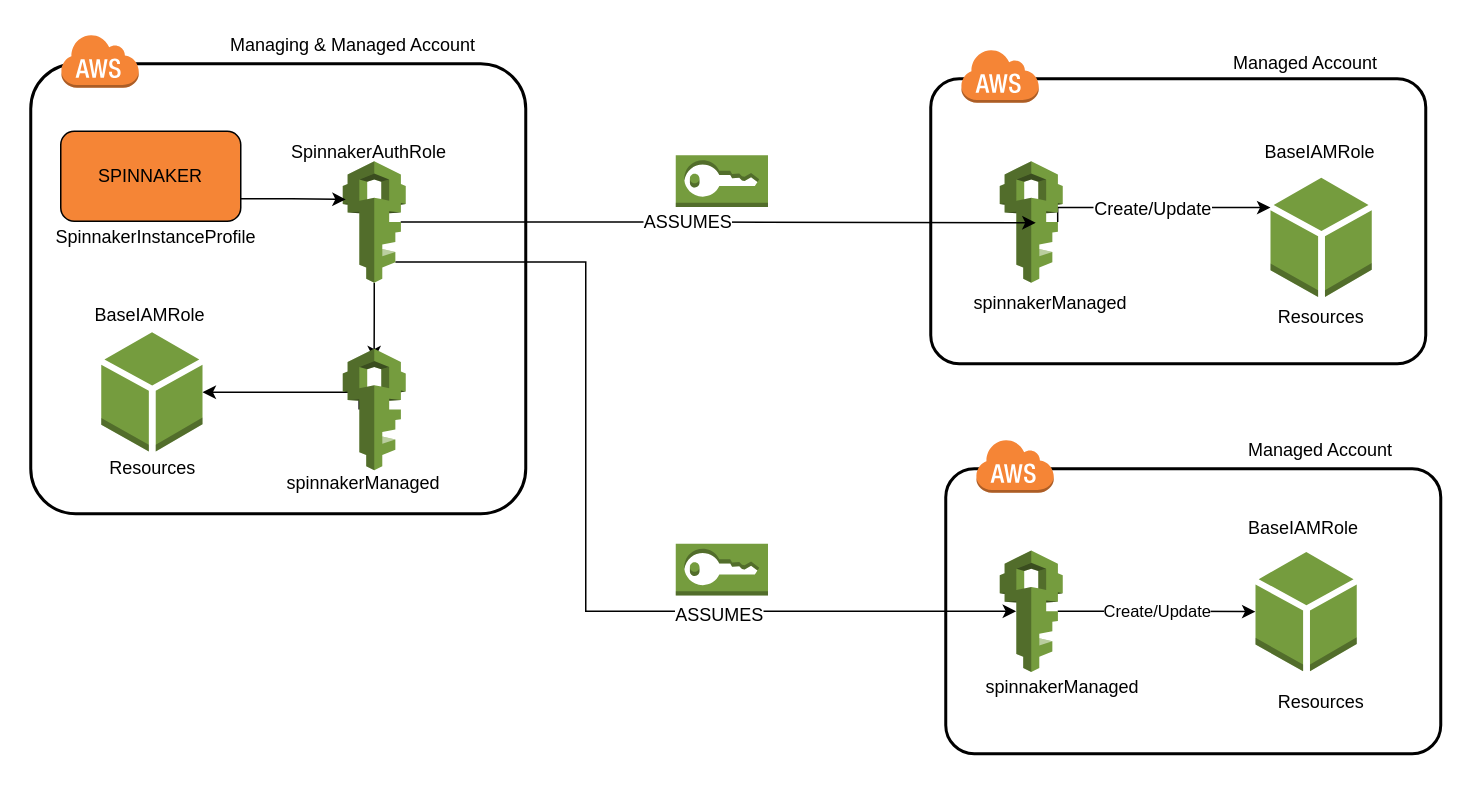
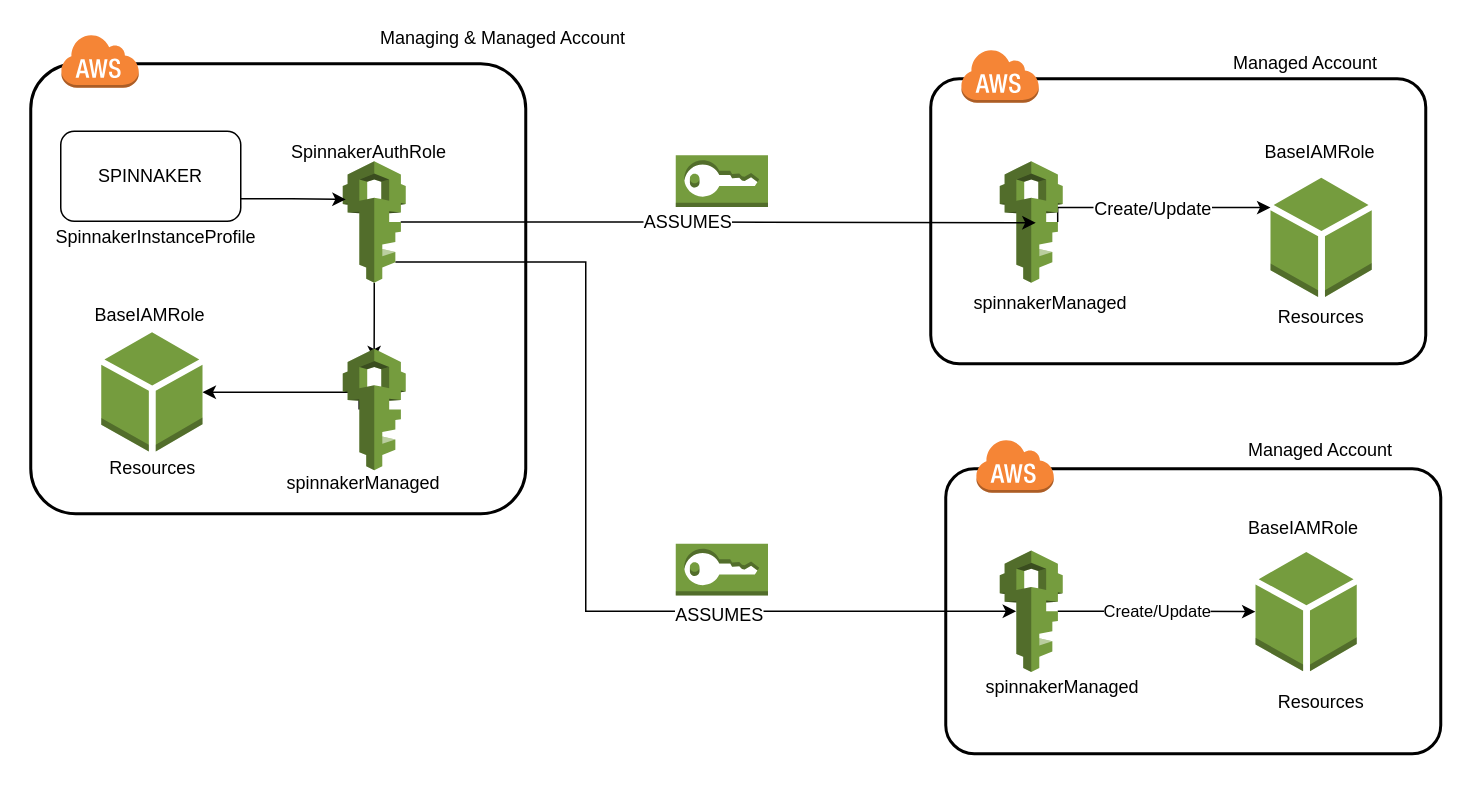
- <mxCell id="25" value="Managing &amp;amp; Managed Account" style="text;html=1;strokeColor=none;fillColor=none;align=center;verticalAlign=middle;whiteSpace=wrap;rounded=0;" parent="1" vertex="1"><mxGeometry x="140" y="20" width="190" height="20" as="geometry" /></mxCell>
+ <mxCell id="25" value="Managing &amp;amp; Managed Account" style="text;html=1;strokeColor=none;fillColor=none;align=center;verticalAlign=middle;whiteSpace=wrap;rounded=0;" parent="1" vertex="1"><mxGeometry x="240" y="15" width="190" height="20" as="geometry" /></mxCell>
- <mxCell id="22" value="SPINNAKER" style="rounded=1;whiteSpace=wrap;html=1;fillColor=#f58536;" parent="1" vertex="1"><mxGeometry x="40" y="87" width="120" height="60" as="geometry" /></mxCell>
+ <mxCell id="22" value="SPINNAKER" style="rounded=1;whiteSpace=wrap;html=1;" parent="1" vertex="1"><mxGeometry x="40" y="87" width="120" height="60" as="geometry" /></mxCell>
